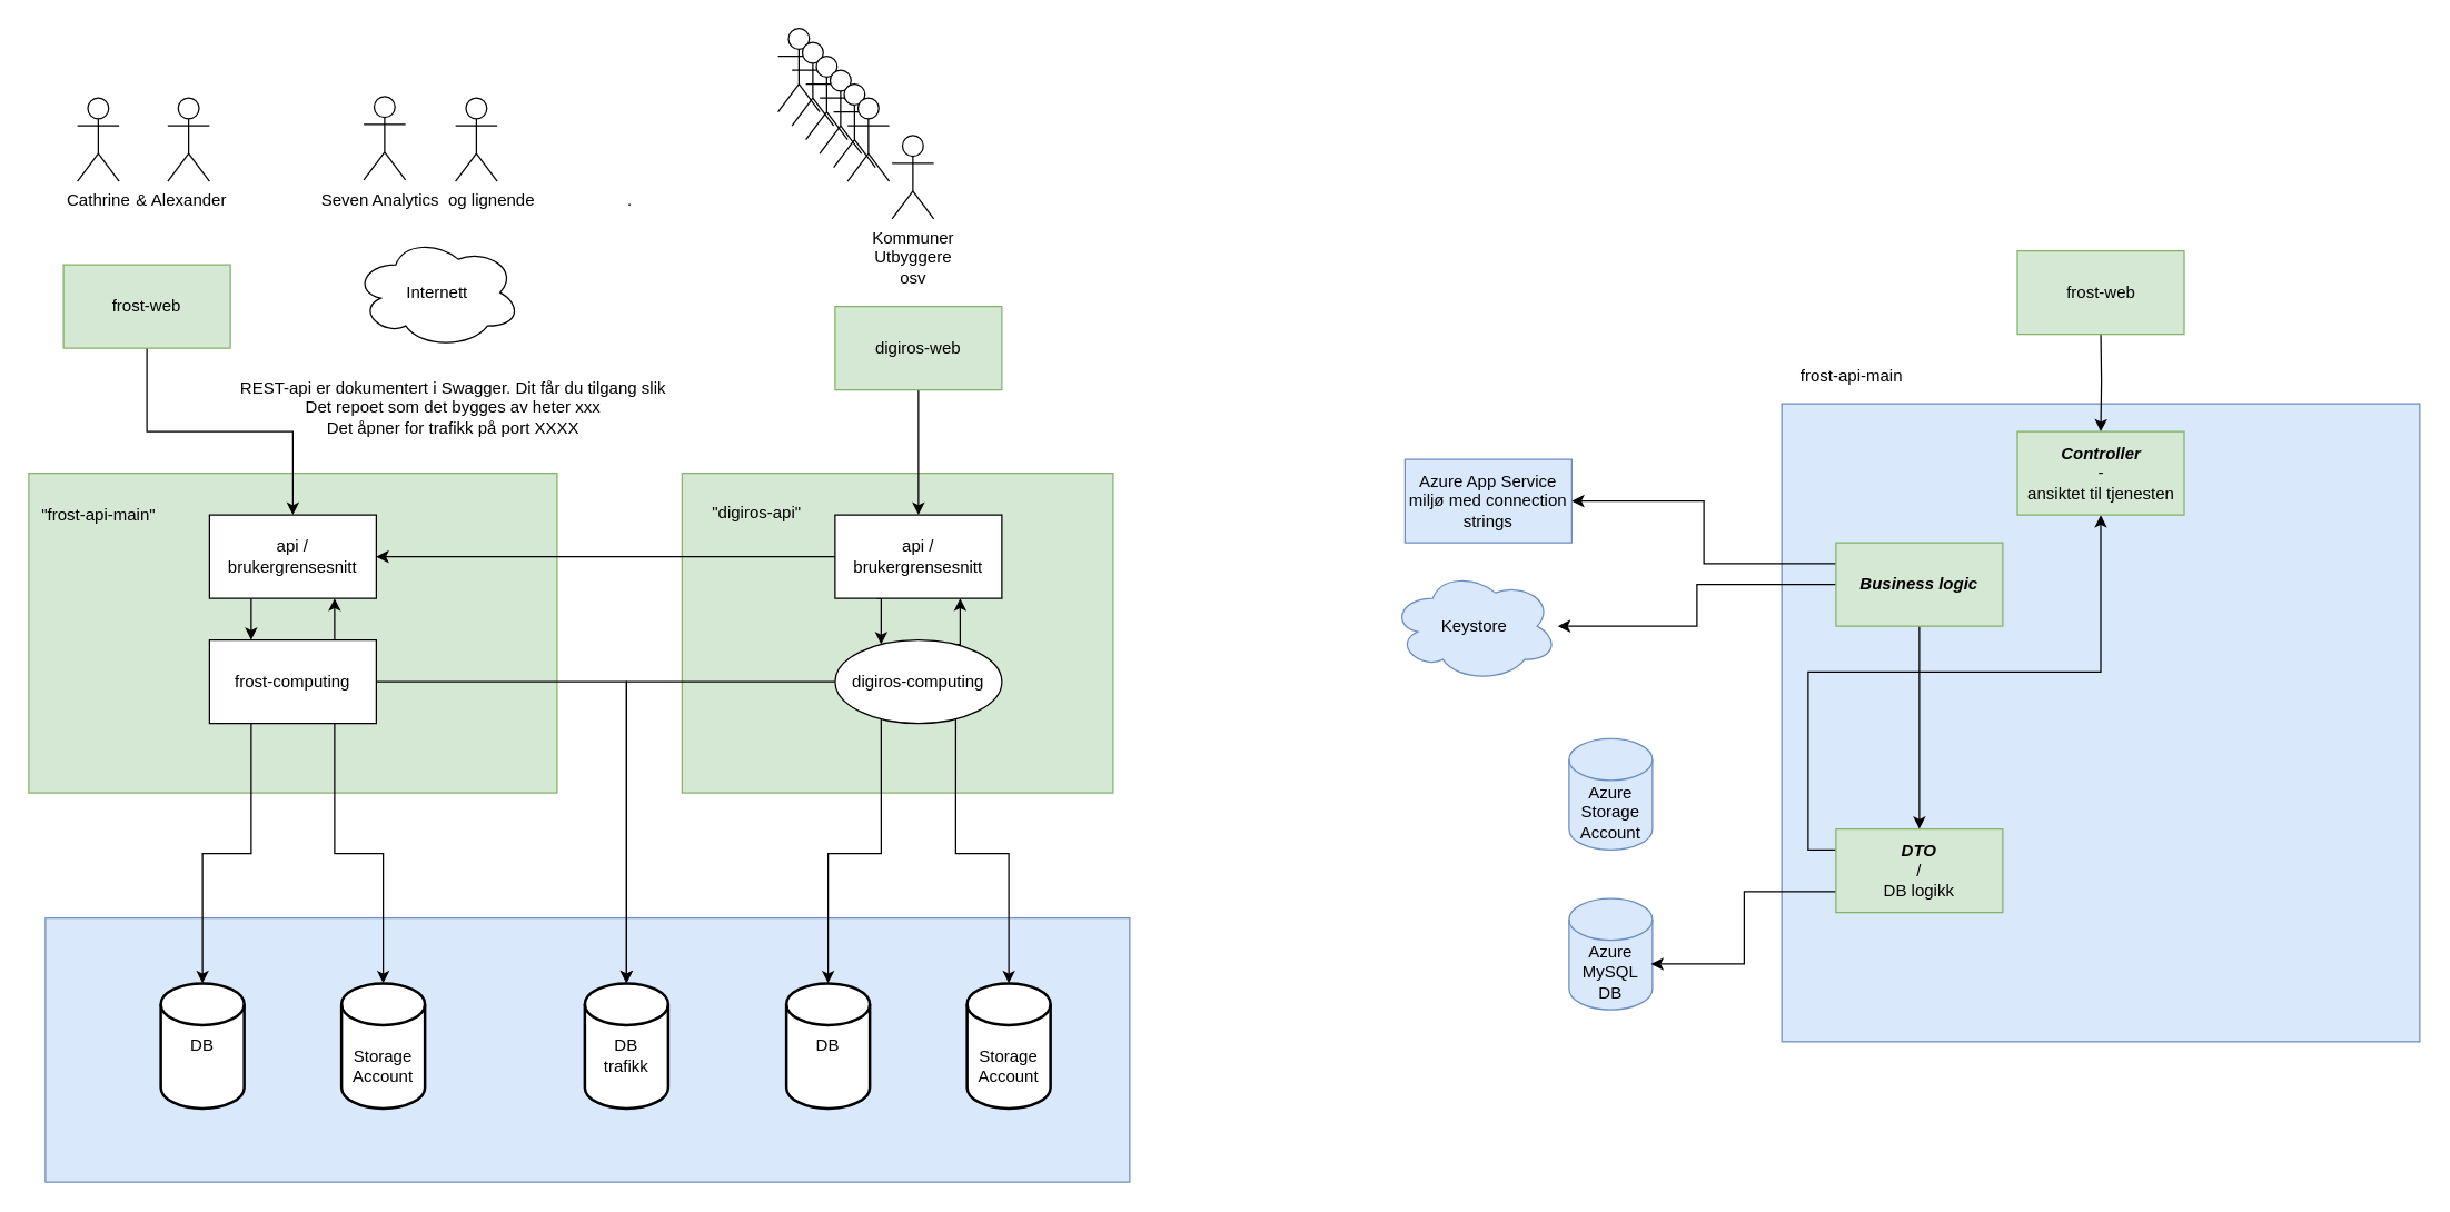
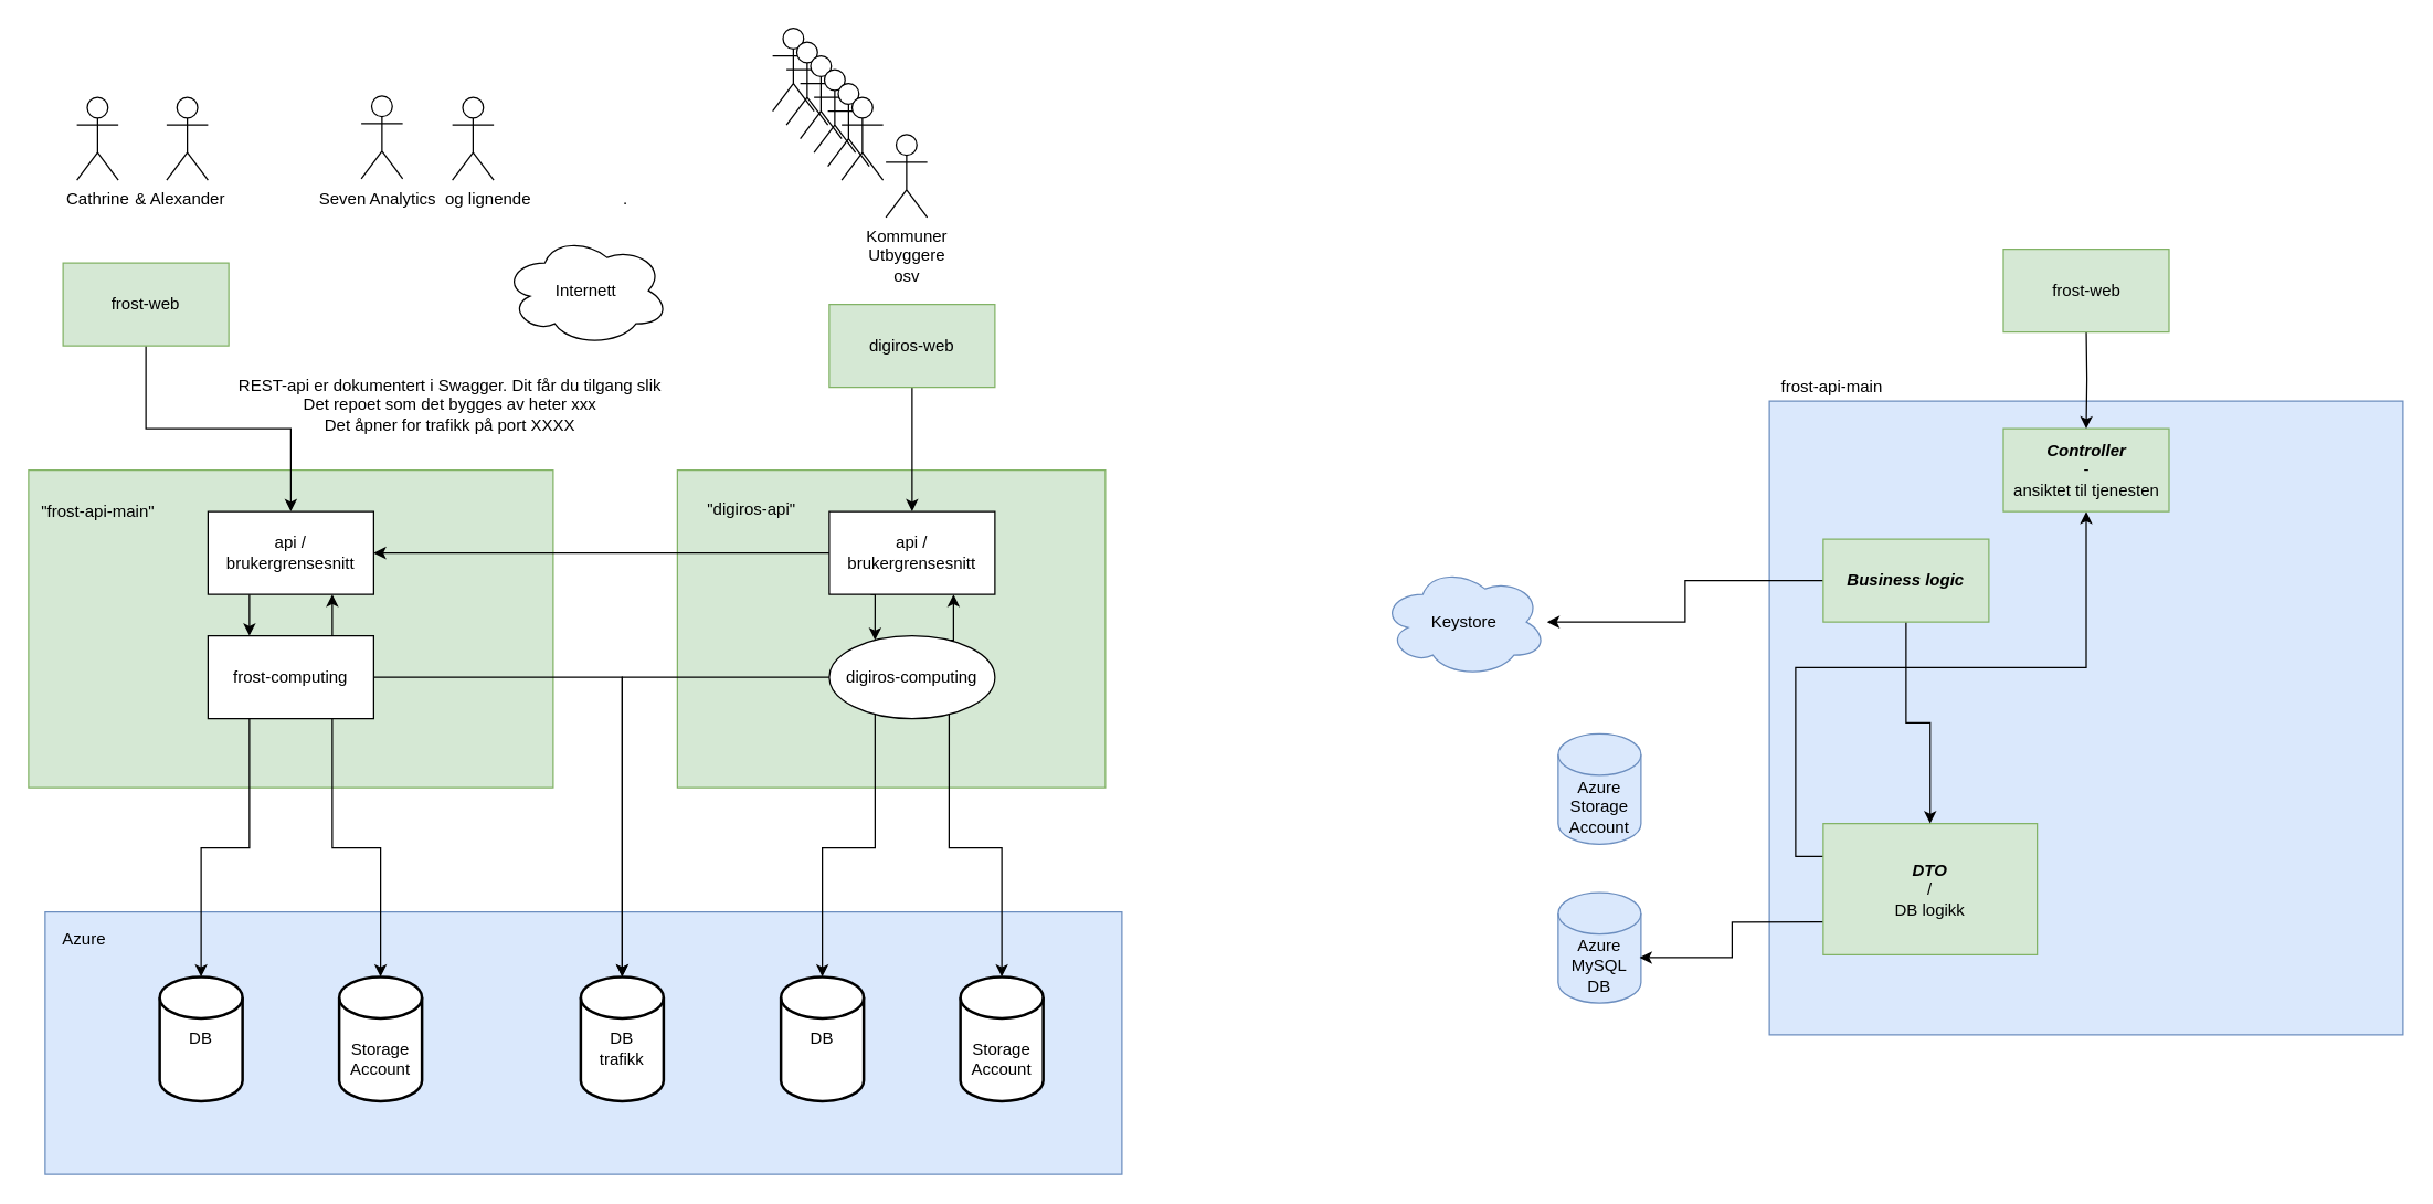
- <mxCell id="12" value="Internett" style="ellipse;shape=cloud;whiteSpace=wrap;html=1;" parent="1" vertex="1"><mxGeometry x="254" y="170" width="120" height="80" as="geometry" /></mxCell>
+ <mxCell id="12" value="Internett" style="ellipse;shape=cloud;whiteSpace=wrap;html=1;" parent="1" vertex="1"><mxGeometry x="364" y="170" width="120" height="80" as="geometry" /></mxCell>
- <mxCell id="47" value="&lt;div&gt;frost-api-main&lt;/div&gt;" style="text;html=1;align=center;verticalAlign=middle;resizable=0;points=[];autosize=1;strokeColor=none;fillColor=none;" vertex="1" parent="1"><mxGeometry x="1286" y="260" width="90" height="20" as="geometry" /></mxCell>
+ <mxCell id="47" value="&lt;div&gt;frost-api-main&lt;/div&gt;" style="text;html=1;align=center;verticalAlign=middle;resizable=0;points=[];autosize=1;strokeColor=none;fillColor=none;" vertex="1" parent="1"><mxGeometry x="1281" y="270" width="90" height="20" as="geometry" /></mxCell>
- <mxCell id="51" value="Azure App Service miljø med connection strings" style="rounded=0;whiteSpace=wrap;html=1;fillColor=#dae8fc;strokeColor=#6c8ebf;" vertex="1" parent="1"><mxGeometry x="1010" y="330" width="120" height="60" as="geometry" /></mxCell>
- <mxCell id="55" style="edgeStyle=orthogonalEdgeStyle;rounded=0;orthogonalLoop=1;jettySize=auto;html=1;exitX=0;exitY=0.25;exitDx=0;exitDy=0;entryX=1;entryY=0.5;entryDx=0;entryDy=0;strokeColor=default;" edge="1" parent="1" source="58" target="51"><mxGeometry relative="1" as="geometry" /></mxCell>
- <mxCell id="54" value="&lt;div&gt;&lt;b&gt;&lt;i&gt;DTO&lt;/i&gt;&lt;/b&gt;&lt;/div&gt;&lt;div&gt;/&lt;/div&gt;&lt;div&gt;DB logikk&lt;br&gt;&lt;/div&gt;" style="rounded=0;whiteSpace=wrap;html=1;fillColor=#d5e8d4;strokeColor=#82b366;" vertex="1" parent="1"><mxGeometry x="1320" y="596" width="120" height="60" as="geometry" /></mxCell>
+ <mxCell id="54" value="&lt;div&gt;&lt;b&gt;&lt;i&gt;DTO&lt;/i&gt;&lt;/b&gt;&lt;/div&gt;&lt;div&gt;/&lt;/div&gt;&lt;div&gt;DB logikk&lt;br&gt;&lt;/div&gt;" style="rounded=0;whiteSpace=wrap;html=1;fillColor=#d5e8d4;strokeColor=#82b366;" vertex="1" parent="1"><mxGeometry x="1320" y="596" width="155" height="95" as="geometry" /></mxCell>
+ <mxCell id="27" value="Azure" style="text;html=1;align=center;verticalAlign=middle;resizable=0;points=[];autosize=1;strokeColor=none;fillColor=none;" parent="1" vertex="1"><mxGeometry x="35" y="670" width="50" height="20" as="geometry" /></mxCell>
